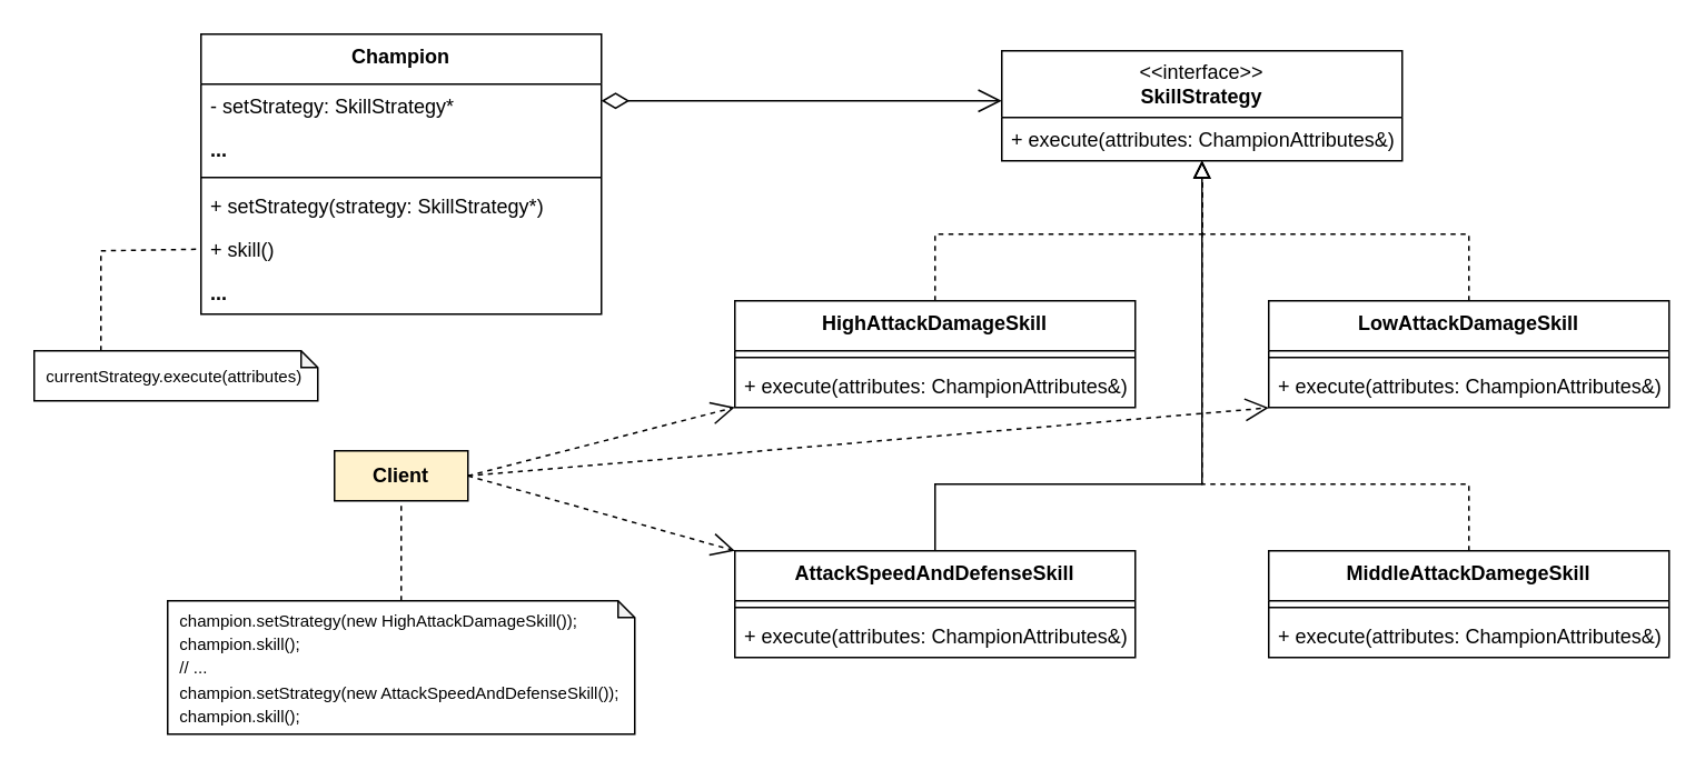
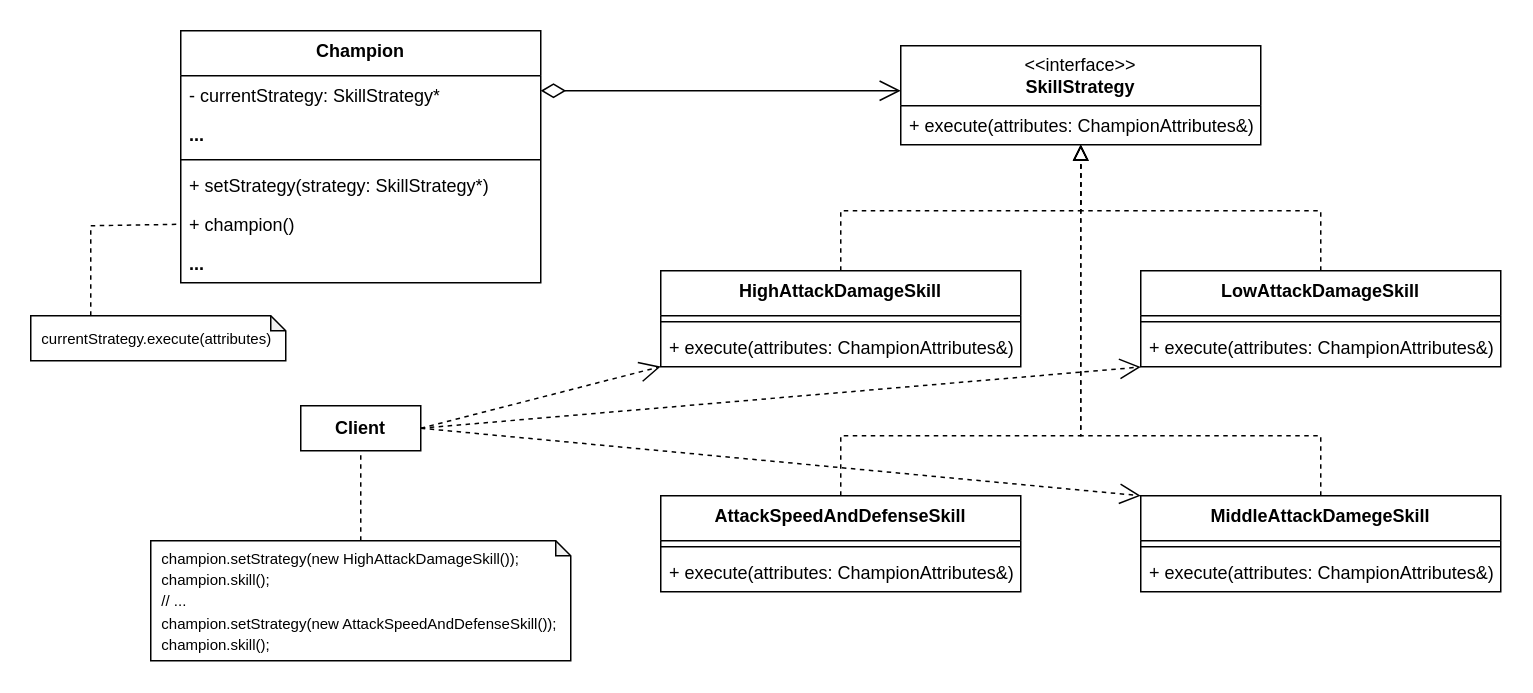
- <mxCell id="3" value="- setStrategy:&amp;nbsp;SkillStrategy*" style="text;strokeColor=none;fillColor=none;align=left;verticalAlign=top;spacingLeft=4;spacingRight=4;overflow=hidden;rotatable=0;points=[[0,0.5],[1,0.5]];portConstraint=eastwest;whiteSpace=wrap;html=1;" vertex="1" parent="2"><mxGeometry y="30" width="240" height="26" as="geometry" /></mxCell>
+ <mxCell id="3" value="- currentStrategy:&amp;nbsp;SkillStrategy*" style="text;strokeColor=none;fillColor=none;align=left;verticalAlign=top;spacingLeft=4;spacingRight=4;overflow=hidden;rotatable=0;points=[[0,0.5],[1,0.5]];portConstraint=eastwest;whiteSpace=wrap;html=1;" vertex="1" parent="2"><mxGeometry y="30" width="240" height="26" as="geometry" /></mxCell>
- <mxCell id="7" value="+&amp;nbsp;skill&lt;span style=&quot;background-color: initial;&quot;&gt;()&lt;/span&gt;" style="text;strokeColor=none;fillColor=none;align=left;verticalAlign=top;spacingLeft=4;spacingRight=4;overflow=hidden;rotatable=0;points=[[0,0.5],[1,0.5]];portConstraint=eastwest;whiteSpace=wrap;html=1;" vertex="1" parent="2"><mxGeometry y="116" width="240" height="26" as="geometry" /></mxCell>
+ <mxCell id="7" value="+&amp;nbsp;champion&lt;span style=&quot;background-color: initial;&quot;&gt;()&lt;/span&gt;" style="text;strokeColor=none;fillColor=none;align=left;verticalAlign=top;spacingLeft=4;spacingRight=4;overflow=hidden;rotatable=0;points=[[0,0.5],[1,0.5]];portConstraint=eastwest;whiteSpace=wrap;html=1;" vertex="1" parent="2"><mxGeometry y="116" width="240" height="26" as="geometry" /></mxCell>
- <mxCell id="28" value="&lt;b&gt;Client&lt;/b&gt;" style="html=1;whiteSpace=wrap;fillColor=#fff2cc;" vertex="1" parent="1"><mxGeometry x="200" y="270" width="80" height="30" as="geometry" /></mxCell>
+ <mxCell id="28" value="&lt;b&gt;Client&lt;/b&gt;" style="html=1;whiteSpace=wrap;" vertex="1" parent="1"><mxGeometry x="200" y="270" width="80" height="30" as="geometry" /></mxCell>
- <mxCell id="21" value="" style="endArrow=block;startArrow=none;endFill=0;startFill=0;endSize=8;html=1;verticalAlign=bottom;dashed=0;labelBackgroundColor=none;rounded=0;exitX=0.5;exitY=0;exitDx=0;exitDy=0;entryX=0.5;entryY=1;entryDx=0;entryDy=0;" edge="1" parent="1" source="9" target="22"><mxGeometry width="160" relative="1" as="geometry"><mxPoint x="169.997" y="173" as="sourcePoint" /><mxPoint x="720" y="100" as="targetPoint" /><Array as="points"><mxPoint x="560" y="290" /><mxPoint x="720" y="290" /></Array></mxGeometry></mxCell>
+ <mxCell id="21" value="" style="endArrow=block;startArrow=none;endFill=0;startFill=0;endSize=8;html=1;verticalAlign=bottom;dashed=1;labelBackgroundColor=none;rounded=0;exitX=0.5;exitY=0;exitDx=0;exitDy=0;entryX=0.5;entryY=1;entryDx=0;entryDy=0;" edge="1" parent="1" source="9" target="22"><mxGeometry width="160" relative="1" as="geometry"><mxPoint x="169.997" y="173" as="sourcePoint" /><mxPoint x="720" y="100" as="targetPoint" /><Array as="points"><mxPoint x="560" y="290" /><mxPoint x="720" y="290" /></Array></mxGeometry></mxCell>
+ <mxCell id="32" value="" style="endArrow=open;endSize=12;dashed=1;html=1;rounded=0;entryX=0;entryY=0;entryDx=0;entryDy=0;exitX=1;exitY=0.5;exitDx=0;exitDy=0;" edge="1" parent="1" source="28" target="18"><mxGeometry width="160" relative="1" as="geometry"><mxPoint x="220" y="503" as="sourcePoint" /><mxPoint x="380" y="430" as="targetPoint" /><Array as="points" /></mxGeometry></mxCell>
- <mxCell id="30" value="" style="endArrow=open;endSize=12;dashed=1;html=1;rounded=0;entryX=0;entryY=0;entryDx=0;entryDy=0;exitX=1;exitY=0.5;exitDx=0;exitDy=0;" edge="1" parent="1" source="28" target="9"><mxGeometry width="160" relative="1" as="geometry"><mxPoint x="290" y="295" as="sourcePoint" /><mxPoint x="450" y="206" as="targetPoint" /><Array as="points" /></mxGeometry></mxCell>
